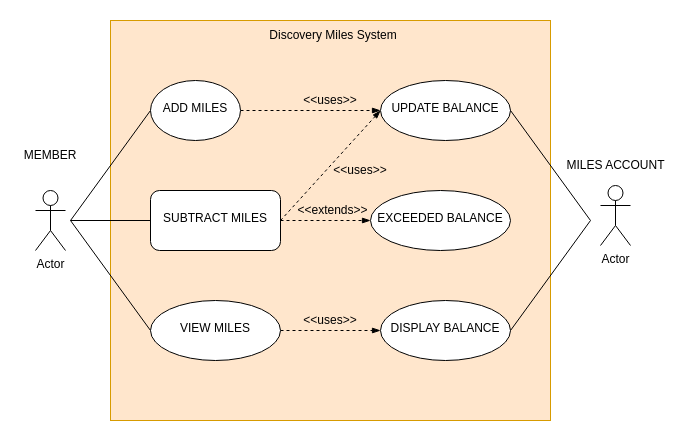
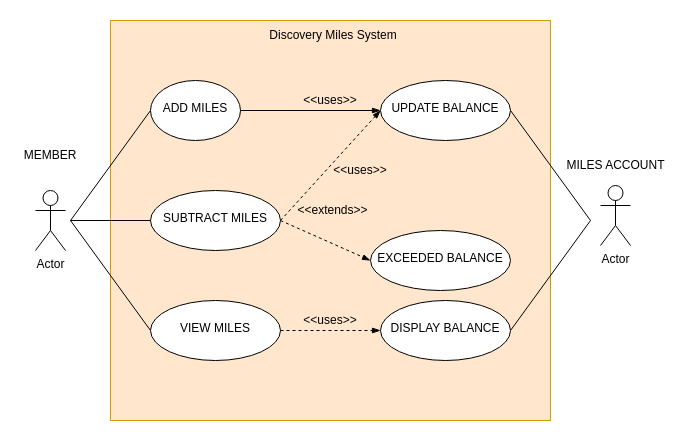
- <mxCell id="6" value="" style="edgeStyle=orthogonalEdgeStyle;rounded=0;orthogonalLoop=1;jettySize=auto;html=1;endArrow=blockThin;endFill=1;dashed=1;" parent="1" source="7" target="8" edge="1"><mxGeometry relative="1" as="geometry" /></mxCell>
+ <mxCell id="6" value="" style="edgeStyle=orthogonalEdgeStyle;rounded=0;orthogonalLoop=1;jettySize=auto;html=1;endArrow=blockThin;endFill=1;dashed=0;" parent="1" source="7" target="8" edge="1"><mxGeometry relative="1" as="geometry" /></mxCell>
- <mxCell id="15" value="&lt;br&gt;SUBTRACT MILES" style="whiteSpace=wrap;html=1;verticalAlign=top;rounded=1;" parent="1" vertex="1"><mxGeometry x="150" y="190" width="130" height="60" as="geometry" /></mxCell>
+ <mxCell id="15" value="&lt;br&gt;SUBTRACT MILES" style="ellipse;whiteSpace=wrap;html=1;verticalAlign=top;" parent="1" vertex="1"><mxGeometry x="150" y="190" width="130" height="60" as="geometry" /></mxCell>
- <mxCell id="21" value="&lt;br&gt;EXCEEDED BALANCE" style="ellipse;whiteSpace=wrap;html=1;verticalAlign=top;" parent="1" vertex="1"><mxGeometry x="370" y="190" width="140" height="60" as="geometry" /></mxCell>
+ <mxCell id="21" value="&lt;br&gt;EXCEEDED BALANCE" style="ellipse;whiteSpace=wrap;html=1;verticalAlign=top;" parent="1" vertex="1"><mxGeometry x="370" y="230" width="140" height="60" as="geometry" /></mxCell>
